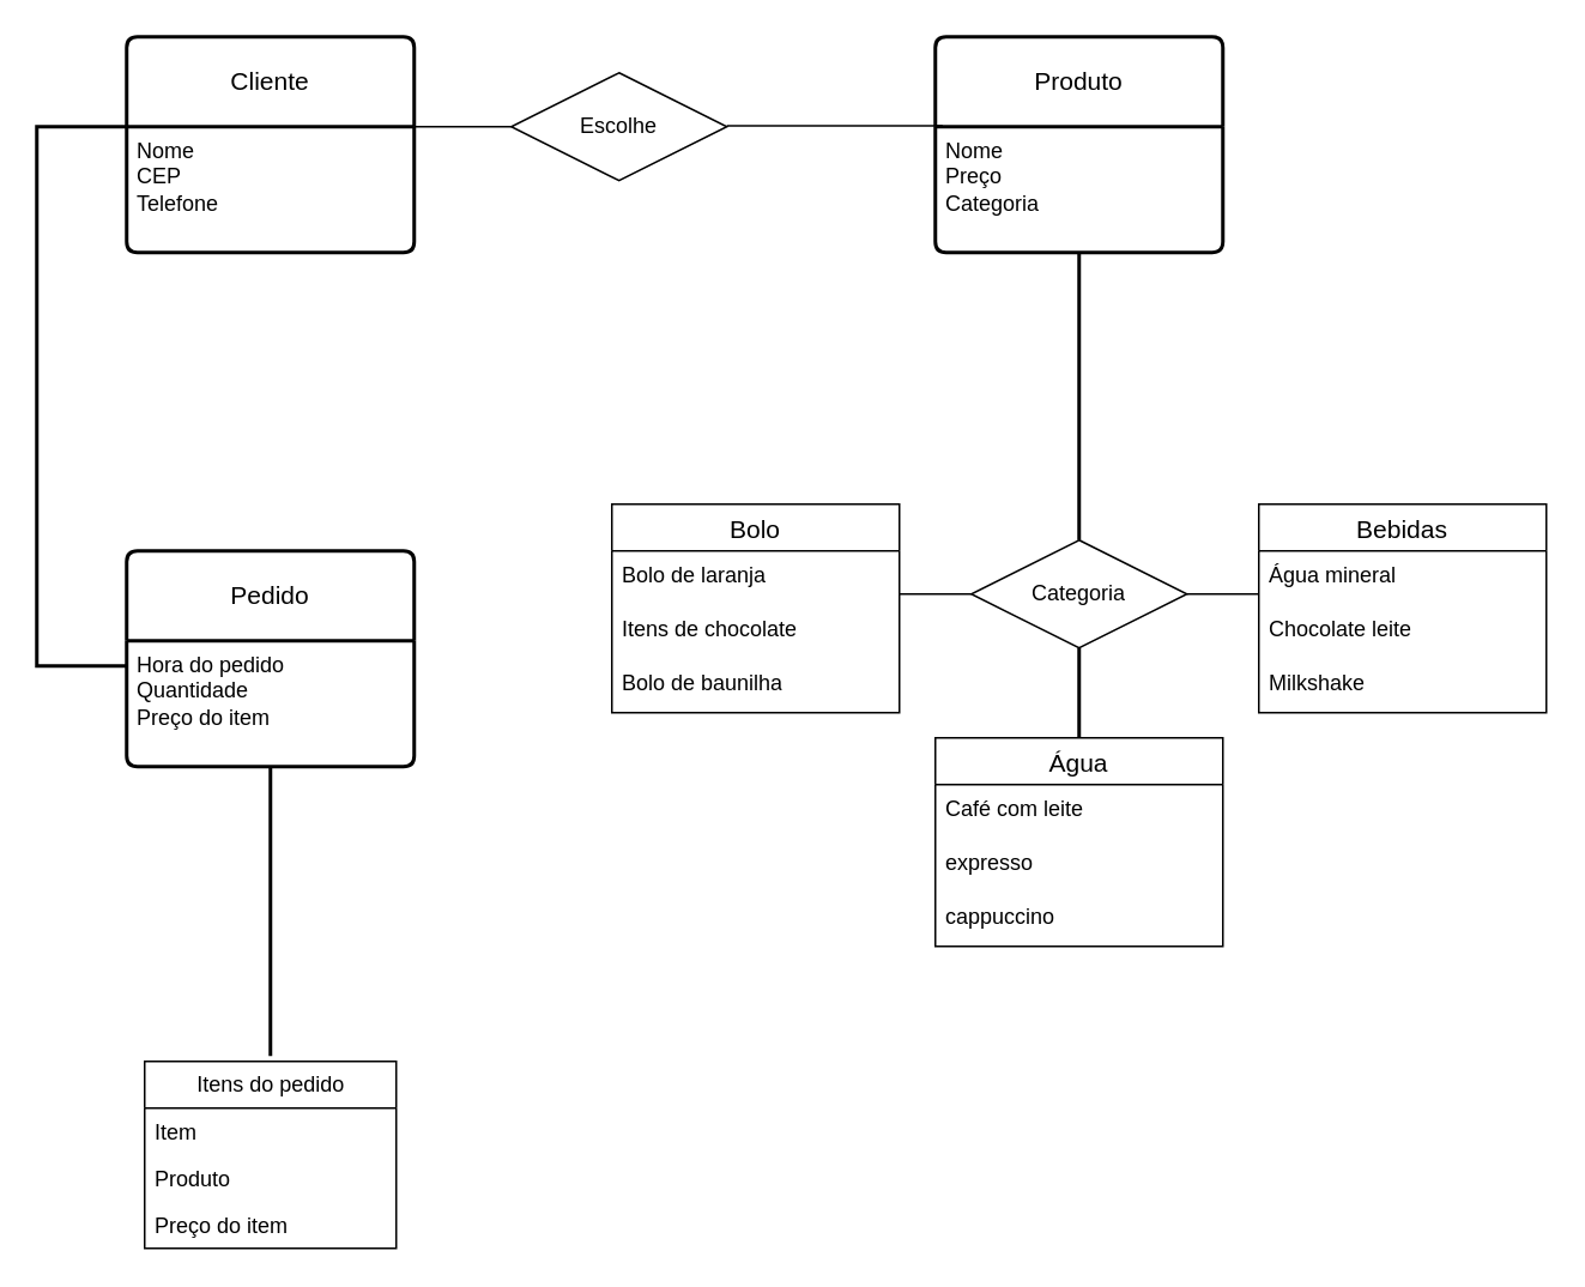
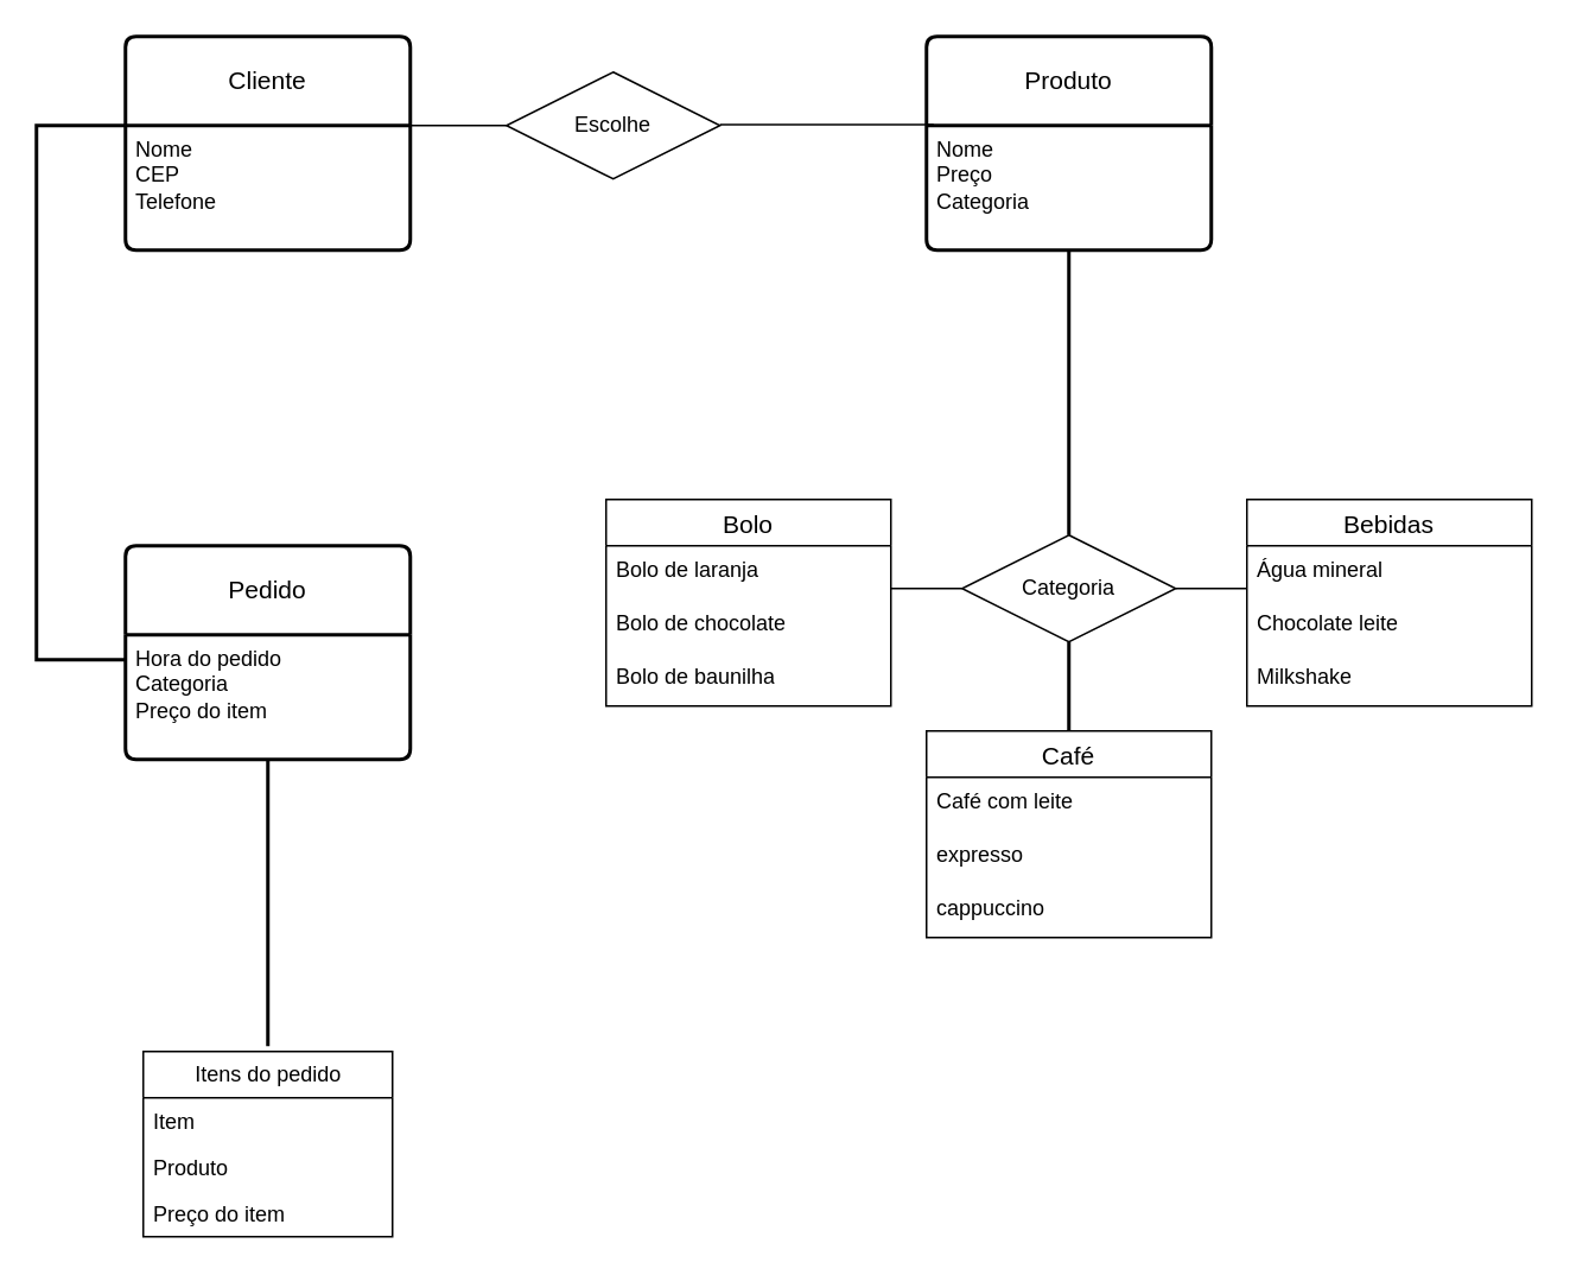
- <mxCell id="14" value="Itens de chocolate" style="text;strokeColor=none;fillColor=none;spacingLeft=4;spacingRight=4;overflow=hidden;rotatable=0;points=[[0,0.5],[1,0.5]];portConstraint=eastwest;fontSize=12;whiteSpace=wrap;html=1;" vertex="1" parent="12"><mxGeometry y="56" width="160" height="30" as="geometry" /></mxCell>
+ <mxCell id="14" value="Bolo de chocolate" style="text;strokeColor=none;fillColor=none;spacingLeft=4;spacingRight=4;overflow=hidden;rotatable=0;points=[[0,0.5],[1,0.5]];portConstraint=eastwest;fontSize=12;whiteSpace=wrap;html=1;" vertex="1" parent="12"><mxGeometry y="56" width="160" height="30" as="geometry" /></mxCell>
- <mxCell id="28" value="Hora do pedido&lt;br&gt;Quantidade&amp;nbsp;&lt;br&gt;Preço do item" style="align=left;strokeColor=none;fillColor=none;spacingLeft=4;fontSize=12;verticalAlign=top;resizable=0;rotatable=0;part=1;html=1;" vertex="1" parent="27"><mxGeometry y="50" width="160" height="70" as="geometry" /></mxCell>
+ <mxCell id="28" value="Hora do pedido&lt;br&gt;Categoria&amp;nbsp;&lt;br&gt;Preço do item" style="align=left;strokeColor=none;fillColor=none;spacingLeft=4;fontSize=12;verticalAlign=top;resizable=0;rotatable=0;part=1;html=1;" vertex="1" parent="27"><mxGeometry y="50" width="160" height="70" as="geometry" /></mxCell>
- <mxCell id="16" value="Água" style="swimlane;fontStyle=0;childLayout=stackLayout;horizontal=1;startSize=26;horizontalStack=0;resizeParent=1;resizeParentMax=0;resizeLast=0;collapsible=1;marginBottom=0;align=center;fontSize=14;" vertex="1" parent="1"><mxGeometry x="520" y="410" width="160" height="116" as="geometry" /></mxCell>
+ <mxCell id="16" value="Café" style="swimlane;fontStyle=0;childLayout=stackLayout;horizontal=1;startSize=26;horizontalStack=0;resizeParent=1;resizeParentMax=0;resizeLast=0;collapsible=1;marginBottom=0;align=center;fontSize=14;" vertex="1" parent="1"><mxGeometry x="520" y="410" width="160" height="116" as="geometry" /></mxCell>
